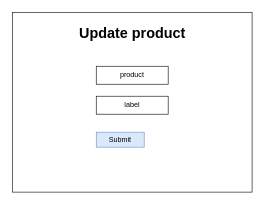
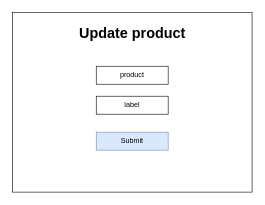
- <mxCell id="5" value="Submit" style="rounded=0;whiteSpace=wrap;html=1;fillColor=#dae8fc;strokeColor=#6c8ebf;" parent="1" vertex="1"><mxGeometry x="160" y="220" width="80" height="25" as="geometry" /></mxCell>
+ <mxCell id="5" value="Submit" style="rounded=0;whiteSpace=wrap;html=1;fillColor=#dae8fc;strokeColor=#6c8ebf;" parent="1" vertex="1"><mxGeometry x="160" y="220" width="120" height="30" as="geometry" /></mxCell>
